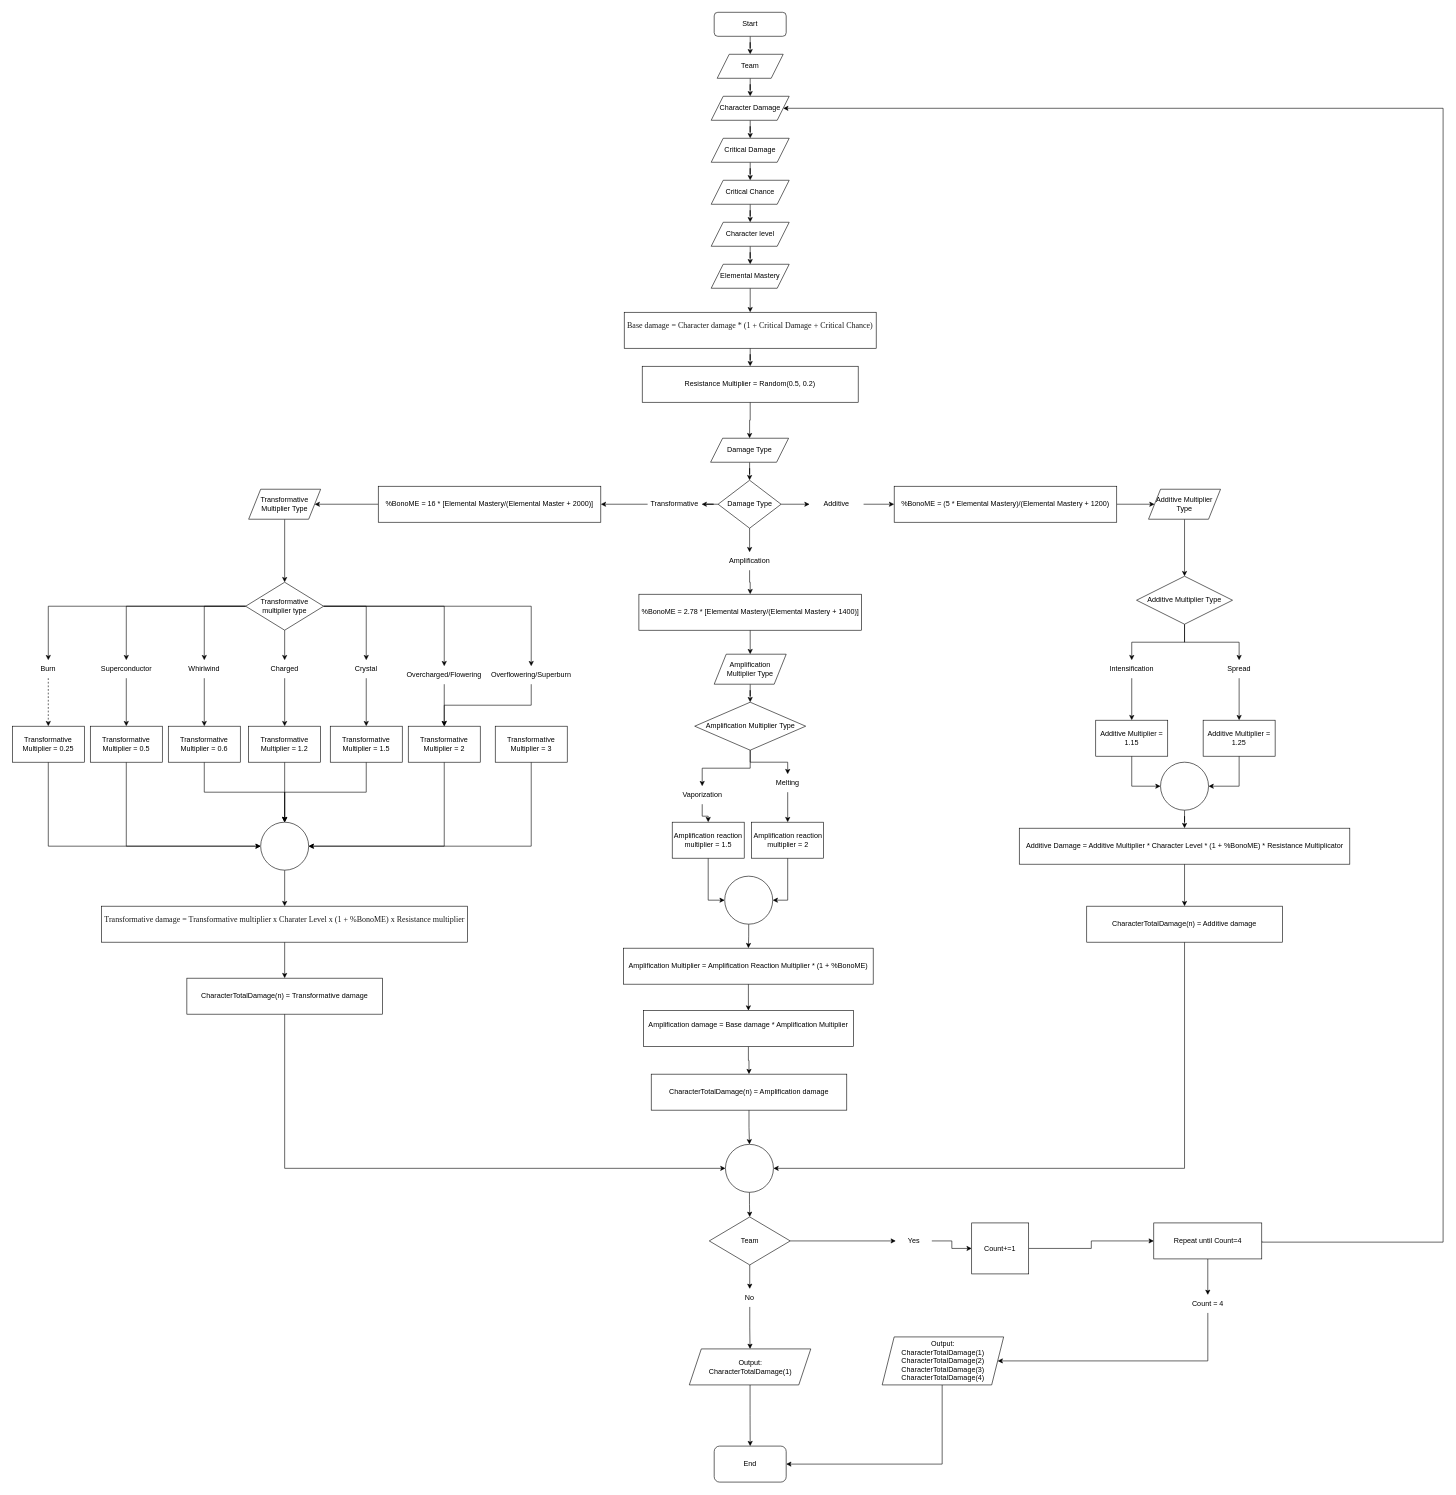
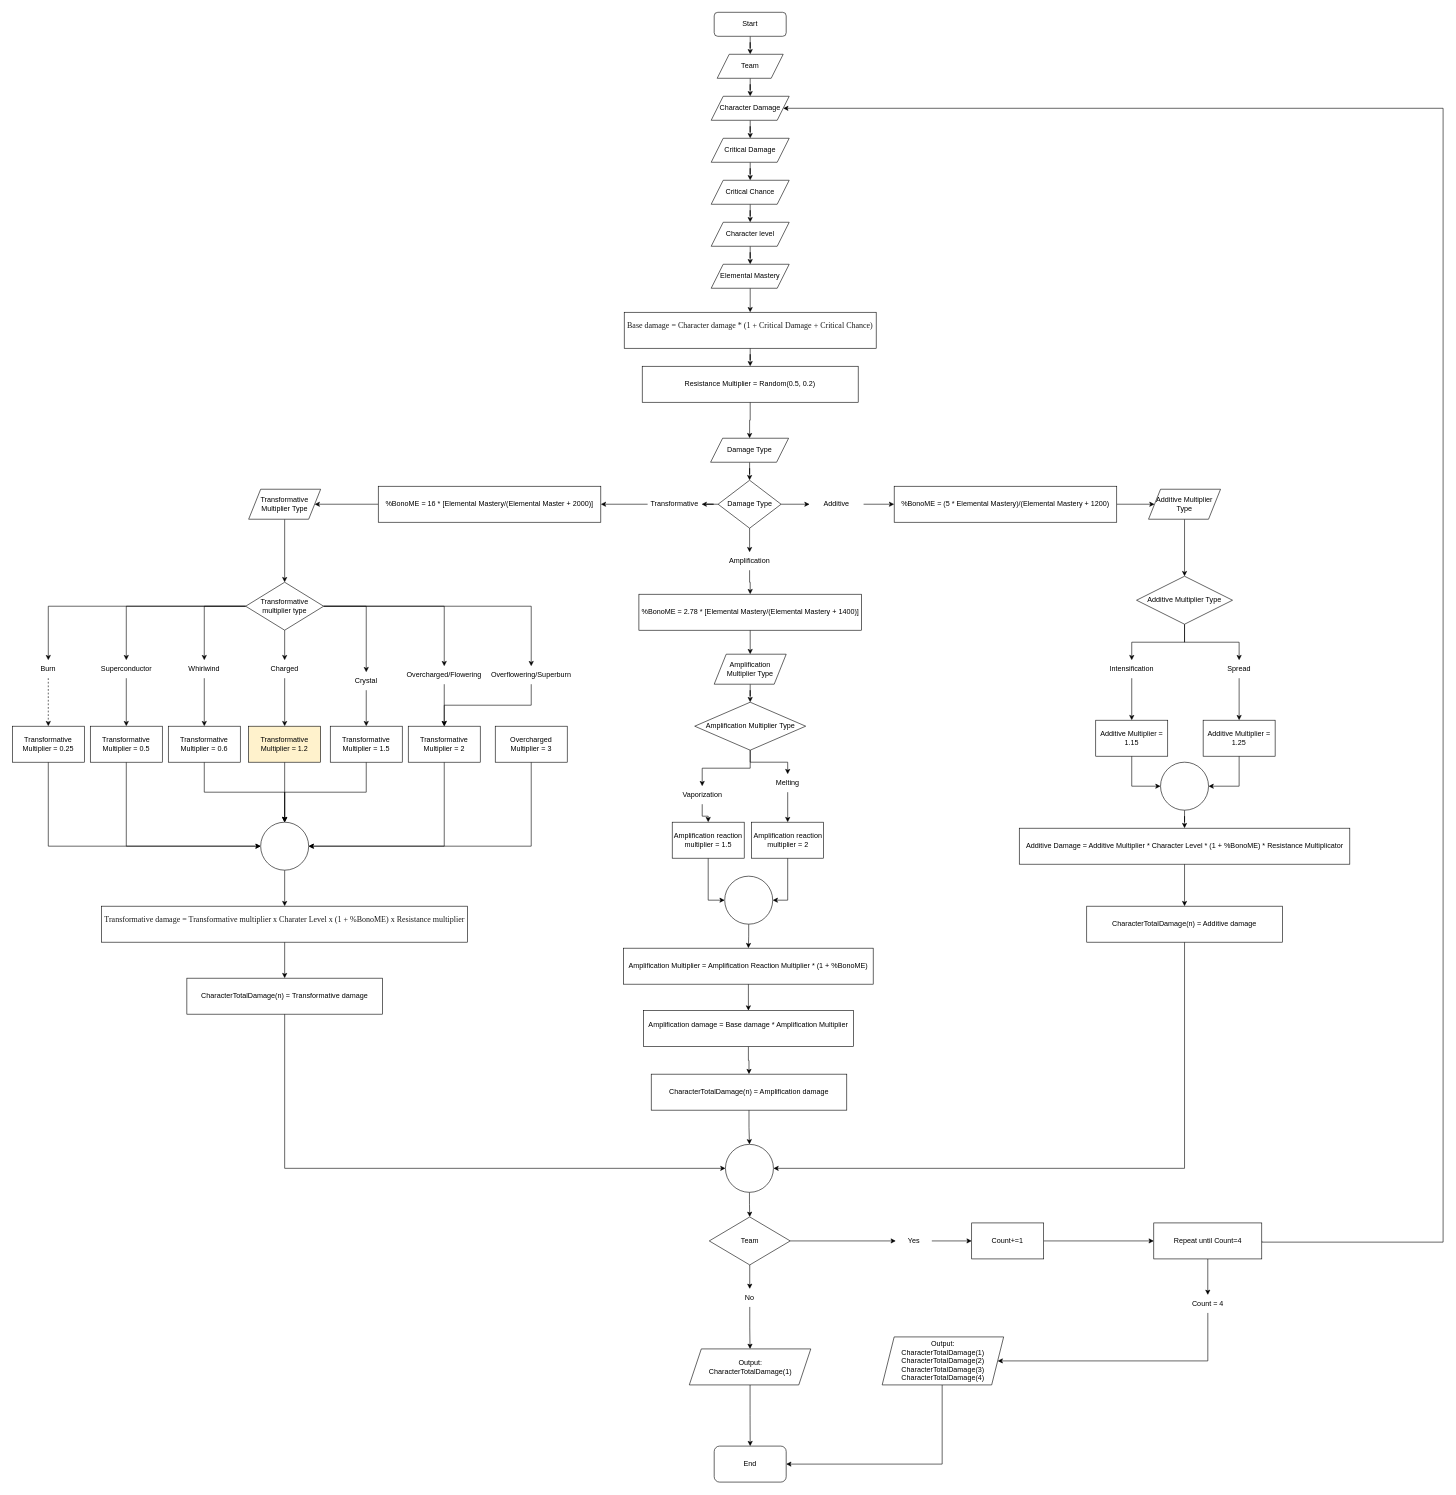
- <mxCell id="54" value="Crystal" style="text;html=1;strokeColor=none;fillColor=none;align=center;verticalAlign=middle;whiteSpace=wrap;rounded=0;" vertex="1" parent="1"><mxGeometry x="580" y="1100" width="60" height="30" as="geometry" /></mxCell>
+ <mxCell id="54" value="Crystal" style="text;html=1;strokeColor=none;fillColor=none;align=center;verticalAlign=middle;whiteSpace=wrap;rounded=0;" vertex="1" parent="1"><mxGeometry x="580" y="1120" width="60" height="30" as="geometry" /></mxCell>
- <mxCell id="103" value="Transformative Multiplier = 1.2" style="rounded=0;whiteSpace=wrap;html=1;" vertex="1" parent="1"><mxGeometry x="414" y="1210" width="120" height="60" as="geometry" /></mxCell>
+ <mxCell id="103" value="Transformative Multiplier = 1.2" style="rounded=0;whiteSpace=wrap;html=1;fillColor=#fff2cc;" vertex="1" parent="1"><mxGeometry x="414" y="1210" width="120" height="60" as="geometry" /></mxCell>
- <mxCell id="106" value="Transformative Multiplier = 3" style="rounded=0;whiteSpace=wrap;html=1;" vertex="1" parent="1"><mxGeometry x="825" y="1210" width="120" height="60" as="geometry" /></mxCell>
+ <mxCell id="106" value="Overcharged Multiplier = 3" style="rounded=0;whiteSpace=wrap;html=1;" vertex="1" parent="1"><mxGeometry x="825" y="1210" width="120" height="60" as="geometry" /></mxCell>
- <mxCell id="132" value="Count+=1" style="rounded=0;whiteSpace=wrap;html=1;" vertex="1" parent="1"><mxGeometry x="1619.25" y="2038" width="95" height="85" as="geometry" /></mxCell>
+ <mxCell id="132" value="Count+=1" style="rounded=0;whiteSpace=wrap;html=1;" vertex="1" parent="1"><mxGeometry x="1619.25" y="2038" width="120" height="60" as="geometry" /></mxCell>
